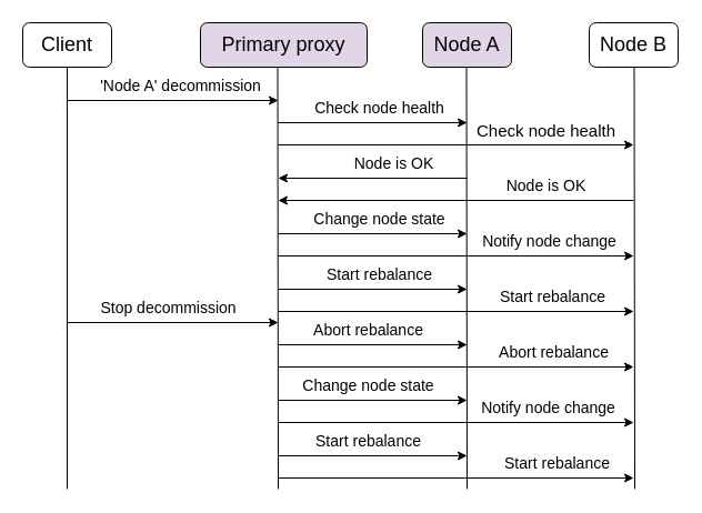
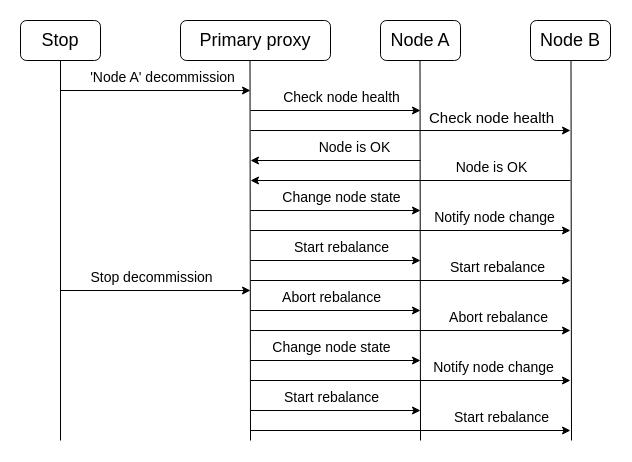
- <mxCell id="2" value="&lt;font style=&quot;font-size: 18px&quot;&gt;Client&lt;/font&gt;" style="rounded=1;whiteSpace=wrap;html=1;" parent="1" vertex="1"><mxGeometry x="20" y="20" width="80" height="40" as="geometry" /></mxCell>
+ <mxCell id="2" value="&lt;font style=&quot;font-size: 18px&quot;&gt;Stop&lt;/font&gt;" style="rounded=1;whiteSpace=wrap;html=1;" parent="1" vertex="1"><mxGeometry x="20" y="20" width="80" height="40" as="geometry" /></mxCell>
- <mxCell id="3" value="&lt;div style=&quot;font-size: 18px&quot;&gt;&lt;font style=&quot;font-size: 18px&quot;&gt;Primary&lt;/font&gt;&lt;font style=&quot;font-size: 18px&quot;&gt; proxy&lt;br&gt;&lt;/font&gt;&lt;/div&gt;" style="rounded=1;whiteSpace=wrap;html=1;fillColor=#e1d5e7;" parent="1" vertex="1"><mxGeometry x="180" y="20" width="150" height="40" as="geometry" /></mxCell>
+ <mxCell id="3" value="&lt;div style=&quot;font-size: 18px&quot;&gt;&lt;font style=&quot;font-size: 18px&quot;&gt;Primary&lt;/font&gt;&lt;font style=&quot;font-size: 18px&quot;&gt; proxy&lt;br&gt;&lt;/font&gt;&lt;/div&gt;" style="rounded=1;whiteSpace=wrap;html=1;" parent="1" vertex="1"><mxGeometry x="180" y="20" width="150" height="40" as="geometry" /></mxCell>
- <mxCell id="4" value="&lt;font style=&quot;font-size: 18px&quot;&gt;Node&lt;/font&gt;&lt;font style=&quot;font-size: 18px&quot;&gt; A&lt;/font&gt;" style="rounded=1;whiteSpace=wrap;html=1;fillColor=#e1d5e7;" parent="1" vertex="1"><mxGeometry x="380" y="20" width="80" height="40" as="geometry" /></mxCell>
+ <mxCell id="4" value="&lt;font style=&quot;font-size: 18px&quot;&gt;Node&lt;/font&gt;&lt;font style=&quot;font-size: 18px&quot;&gt; A&lt;/font&gt;" style="rounded=1;whiteSpace=wrap;html=1;" parent="1" vertex="1"><mxGeometry x="380" y="20" width="80" height="40" as="geometry" /></mxCell>
